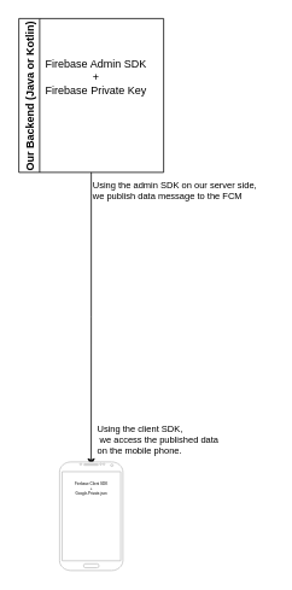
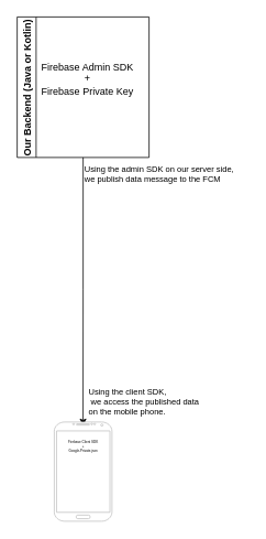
- <mxCell id="4" value="Firebase Admin SDK&lt;br&gt;+&lt;br&gt;Firebase Private Key" style="text;html=1;align=center;verticalAlign=middle;resizable=0;points=[];autosize=1;strokeColor=none;fillColor=none;" vertex="1" parent="3"><mxGeometry x="20" y="35" width="130" height="60" as="geometry" /></mxCell>
+ <mxCell id="4" value="Firebase Admin SDK&lt;br&gt;+&lt;br&gt;Firebase Private Key" style="text;html=1;align=center;verticalAlign=middle;resizable=0;points=[];autosize=1;strokeColor=none;fillColor=none;" vertex="1" parent="3"><mxGeometry x="20" y="45" width="130" height="60" as="geometry" /></mxCell>
